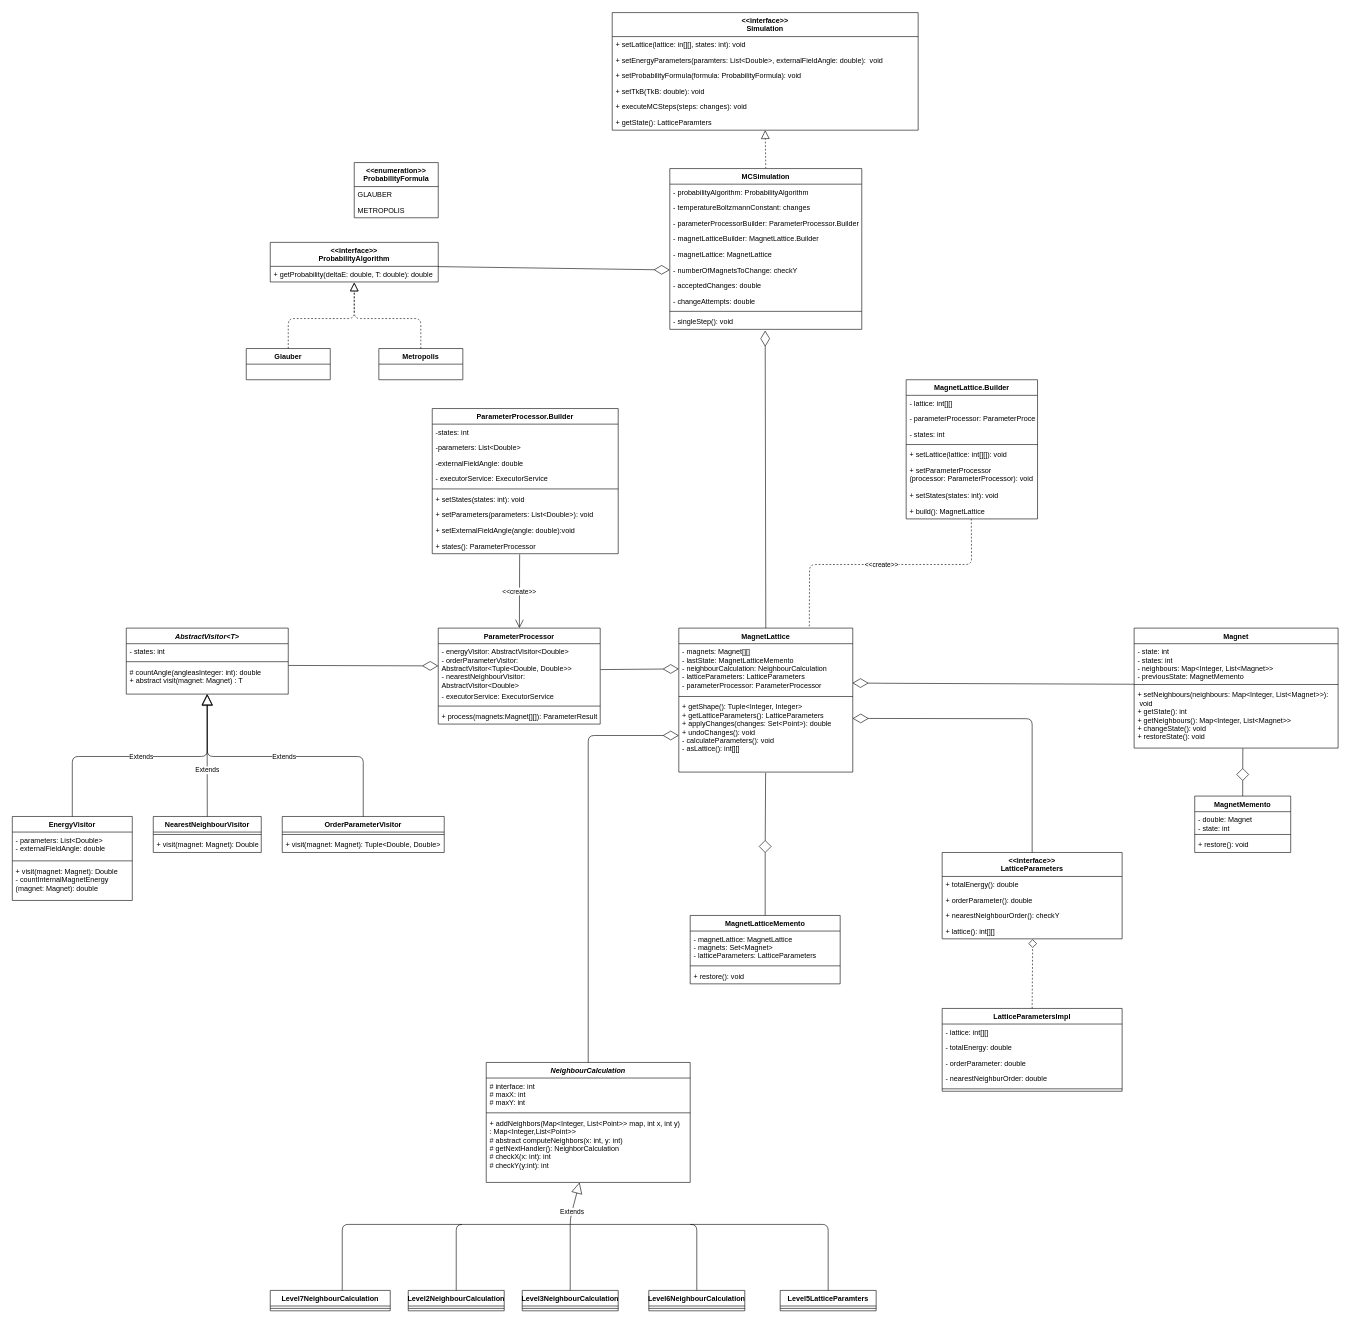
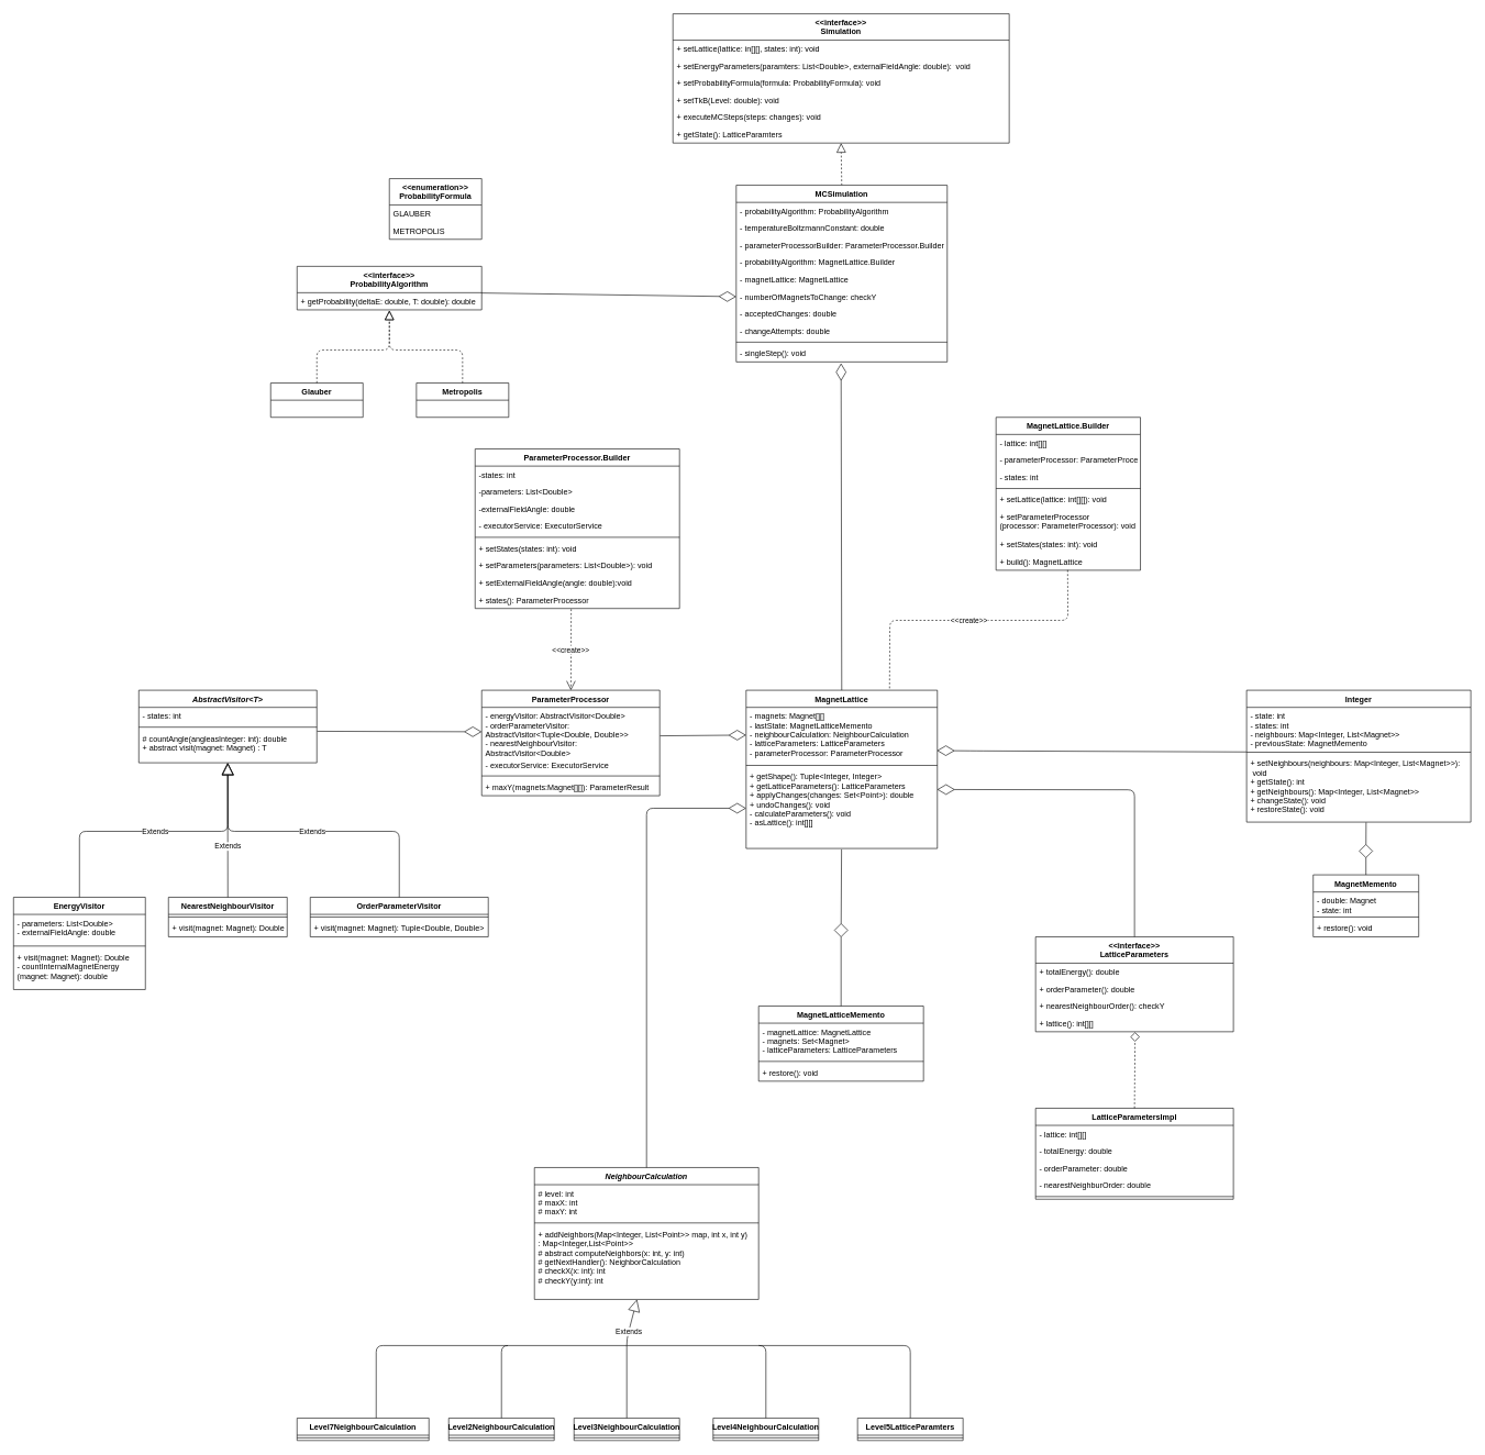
- <mxCell id="93" value="+ setTkB(TkB: double): void" style="text;strokeColor=none;fillColor=none;align=left;verticalAlign=top;spacingLeft=4;spacingRight=4;overflow=hidden;rotatable=0;points=[[0,0.5],[1,0.5]];portConstraint=eastwest;movable=0;resizable=0;deletable=0;editable=0;connectable=0;" parent="89" vertex="1"><mxGeometry y="118" width="430" height="26" as="geometry" /></mxCell>
+ <mxCell id="93" value="+ setTkB(Level: double): void" style="text;strokeColor=none;fillColor=none;align=left;verticalAlign=top;spacingLeft=4;spacingRight=4;overflow=hidden;rotatable=0;points=[[0,0.5],[1,0.5]];portConstraint=eastwest;movable=0;resizable=0;deletable=0;editable=0;connectable=0;" parent="89" vertex="1"><mxGeometry y="118" width="430" height="26" as="geometry" /></mxCell>
- <mxCell id="79" value="- temperatureBoltzmannConstant: changes" style="text;strokeColor=none;fillColor=none;align=left;verticalAlign=top;spacingLeft=4;spacingRight=4;overflow=hidden;rotatable=0;points=[[0,0.5],[1,0.5]];portConstraint=eastwest;" parent="77" vertex="1"><mxGeometry y="52" width="320" height="26" as="geometry" /></mxCell>
+ <mxCell id="79" value="- temperatureBoltzmannConstant: double" style="text;strokeColor=none;fillColor=none;align=left;verticalAlign=top;spacingLeft=4;spacingRight=4;overflow=hidden;rotatable=0;points=[[0,0.5],[1,0.5]];portConstraint=eastwest;" parent="77" vertex="1"><mxGeometry y="52" width="320" height="26" as="geometry" /></mxCell>
- <mxCell id="81" value="- magnetLatticeBuilder: MagnetLattice.Builder" style="text;strokeColor=none;fillColor=none;align=left;verticalAlign=top;spacingLeft=4;spacingRight=4;overflow=hidden;rotatable=0;points=[[0,0.5],[1,0.5]];portConstraint=eastwest;" parent="77" vertex="1"><mxGeometry y="104" width="320" height="26" as="geometry" /></mxCell>
+ <mxCell id="81" value="- probabilityAlgorithm: MagnetLattice.Builder" style="text;strokeColor=none;fillColor=none;align=left;verticalAlign=top;spacingLeft=4;spacingRight=4;overflow=hidden;rotatable=0;points=[[0,0.5],[1,0.5]];portConstraint=eastwest;" parent="77" vertex="1"><mxGeometry y="104" width="320" height="26" as="geometry" /></mxCell>
- <mxCell id="66" value="&amp;lt;&amp;lt;create&amp;gt;&amp;gt;" style="endArrow=open;endSize=12;dashed=0;html=1;exitX=0.47;exitY=1.038;exitDx=0;exitDy=0;exitPerimeter=0;" parent="1" source="65" target="19" edge="1"><mxGeometry width="160" relative="1" as="geometry"><mxPoint x="1300" y="900" as="sourcePoint" /><mxPoint x="1460" y="900" as="targetPoint" /></mxGeometry></mxCell>
+ <mxCell id="66" value="&amp;lt;&amp;lt;create&amp;gt;&amp;gt;" style="endArrow=open;endSize=12;dashed=1;html=1;exitX=0.47;exitY=1.038;exitDx=0;exitDy=0;exitPerimeter=0;" parent="1" source="65" target="19" edge="1"><mxGeometry width="160" relative="1" as="geometry"><mxPoint x="1300" y="900" as="sourcePoint" /><mxPoint x="1460" y="900" as="targetPoint" /></mxGeometry></mxCell>
- <mxCell id="33" value="Magnet" style="swimlane;fontStyle=1;align=center;verticalAlign=top;childLayout=stackLayout;horizontal=1;startSize=26;horizontalStack=0;resizeParent=1;resizeParentMax=0;resizeLast=0;collapsible=1;marginBottom=0;" parent="1" vertex="1"><mxGeometry x="1890" y="1046" width="340" height="200" as="geometry" /></mxCell>
+ <mxCell id="33" value="Integer" style="swimlane;fontStyle=1;align=center;verticalAlign=top;childLayout=stackLayout;horizontal=1;startSize=26;horizontalStack=0;resizeParent=1;resizeParentMax=0;resizeLast=0;collapsible=1;marginBottom=0;" parent="1" vertex="1"><mxGeometry x="1890" y="1046" width="340" height="200" as="geometry" /></mxCell>
- <mxCell id="23" value="+ process(magnets:Magnet[][]): ParameterResult" style="text;strokeColor=none;fillColor=none;align=left;verticalAlign=top;spacingLeft=4;spacingRight=4;overflow=hidden;rotatable=0;points=[[0,0.5],[1,0.5]];portConstraint=eastwest;" parent="19" vertex="1"><mxGeometry y="134" width="270" height="26" as="geometry" /></mxCell>
+ <mxCell id="23" value="+ maxY(magnets:Magnet[][]): ParameterResult" style="text;strokeColor=none;fillColor=none;align=left;verticalAlign=top;spacingLeft=4;spacingRight=4;overflow=hidden;rotatable=0;points=[[0,0.5],[1,0.5]];portConstraint=eastwest;" parent="19" vertex="1"><mxGeometry y="134" width="270" height="26" as="geometry" /></mxCell>
- <mxCell id="115" value="# interface: int&#10;# maxX: int&#10;# maxY: int&#10;" style="text;strokeColor=none;fillColor=none;align=left;verticalAlign=top;spacingLeft=4;spacingRight=4;overflow=hidden;rotatable=0;points=[[0,0.5],[1,0.5]];portConstraint=eastwest;" parent="114" vertex="1"><mxGeometry y="26" width="340" height="54" as="geometry" /></mxCell>
+ <mxCell id="115" value="# level: int&#10;# maxX: int&#10;# maxY: int&#10;" style="text;strokeColor=none;fillColor=none;align=left;verticalAlign=top;spacingLeft=4;spacingRight=4;overflow=hidden;rotatable=0;points=[[0,0.5],[1,0.5]];portConstraint=eastwest;" parent="114" vertex="1"><mxGeometry y="26" width="340" height="54" as="geometry" /></mxCell>
- <mxCell id="124" value="Level6NeighbourCalculation" style="swimlane;fontStyle=1;align=center;verticalAlign=top;childLayout=stackLayout;horizontal=1;startSize=26;horizontalStack=0;resizeParent=1;resizeParentMax=0;resizeLast=0;collapsible=1;marginBottom=0;" parent="113" vertex="1"><mxGeometry x="591" y="380" width="160" height="34" as="geometry" /></mxCell>
+ <mxCell id="124" value="Level4NeighbourCalculation" style="swimlane;fontStyle=1;align=center;verticalAlign=top;childLayout=stackLayout;horizontal=1;startSize=26;horizontalStack=0;resizeParent=1;resizeParentMax=0;resizeLast=0;collapsible=1;marginBottom=0;" parent="113" vertex="1"><mxGeometry x="591" y="380" width="160" height="34" as="geometry" /></mxCell>
